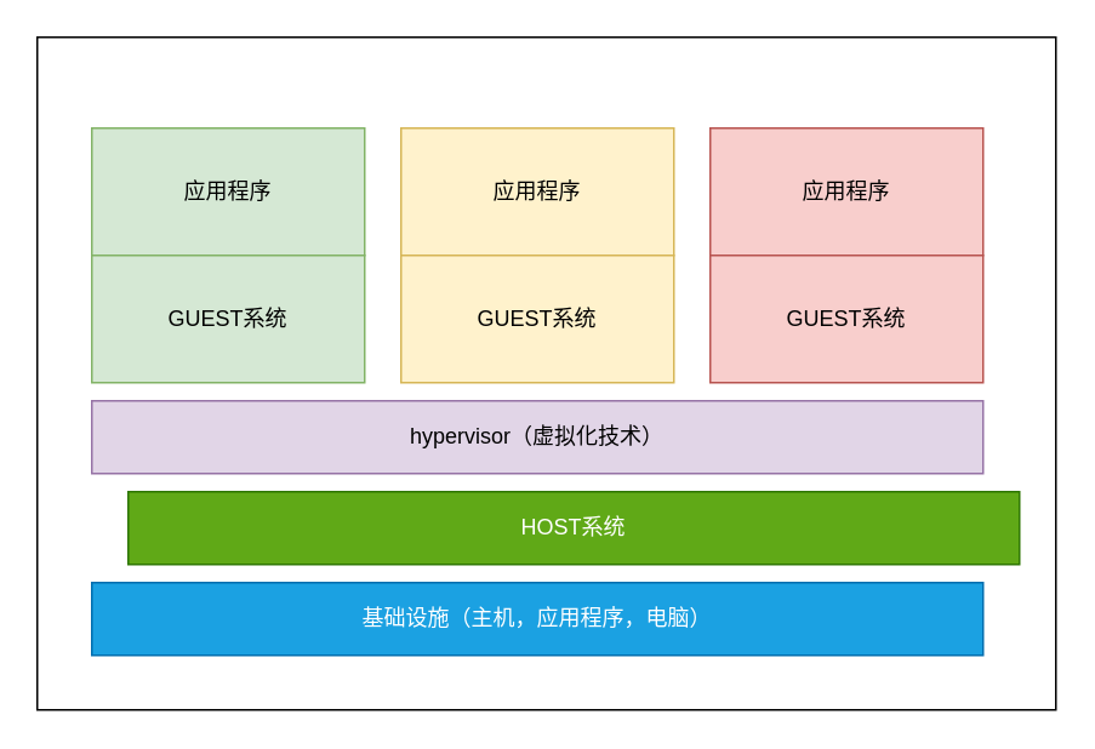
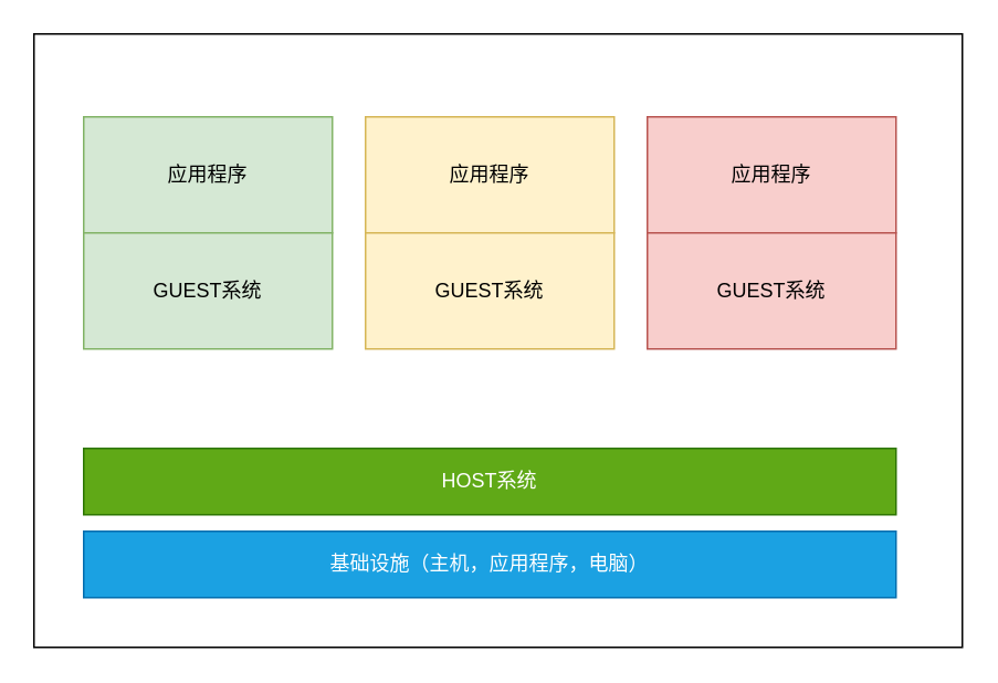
- <mxCell id="9" value="hypervisor（虚拟化技术）" style="rounded=0;whiteSpace=wrap;html=1;fillColor=#e1d5e7;strokeColor=#9673a6;" vertex="1" parent="1"><mxGeometry x="50" y="220" width="490" height="40" as="geometry" /></mxCell>
- <mxCell id="10" value="HOST系统" style="rounded=0;whiteSpace=wrap;html=1;fillColor=#60a917;fontColor=#ffffff;strokeColor=#2D7600;" vertex="1" parent="1"><mxGeometry x="70" y="270" width="490" height="40" as="geometry" /></mxCell>
+ <mxCell id="10" value="HOST系统" style="rounded=0;whiteSpace=wrap;html=1;fillColor=#60a917;fontColor=#ffffff;strokeColor=#2D7600;" vertex="1" parent="1"><mxGeometry x="50" y="270" width="490" height="40" as="geometry" /></mxCell>
